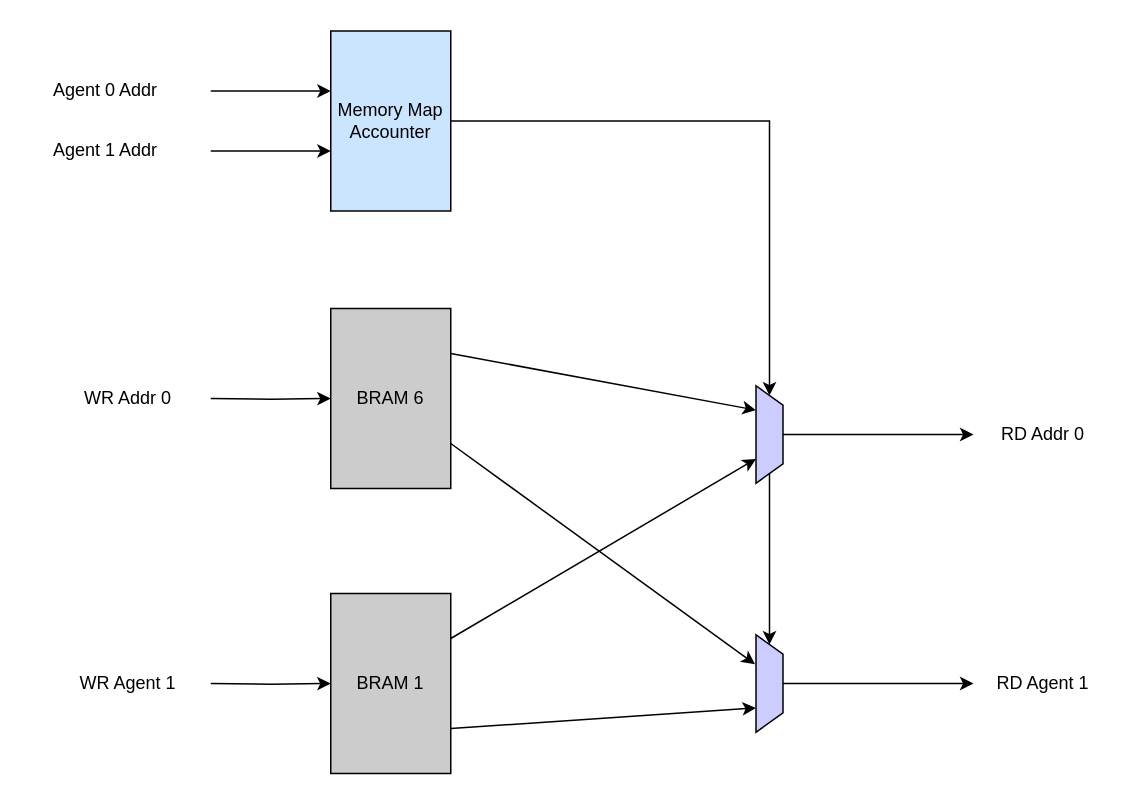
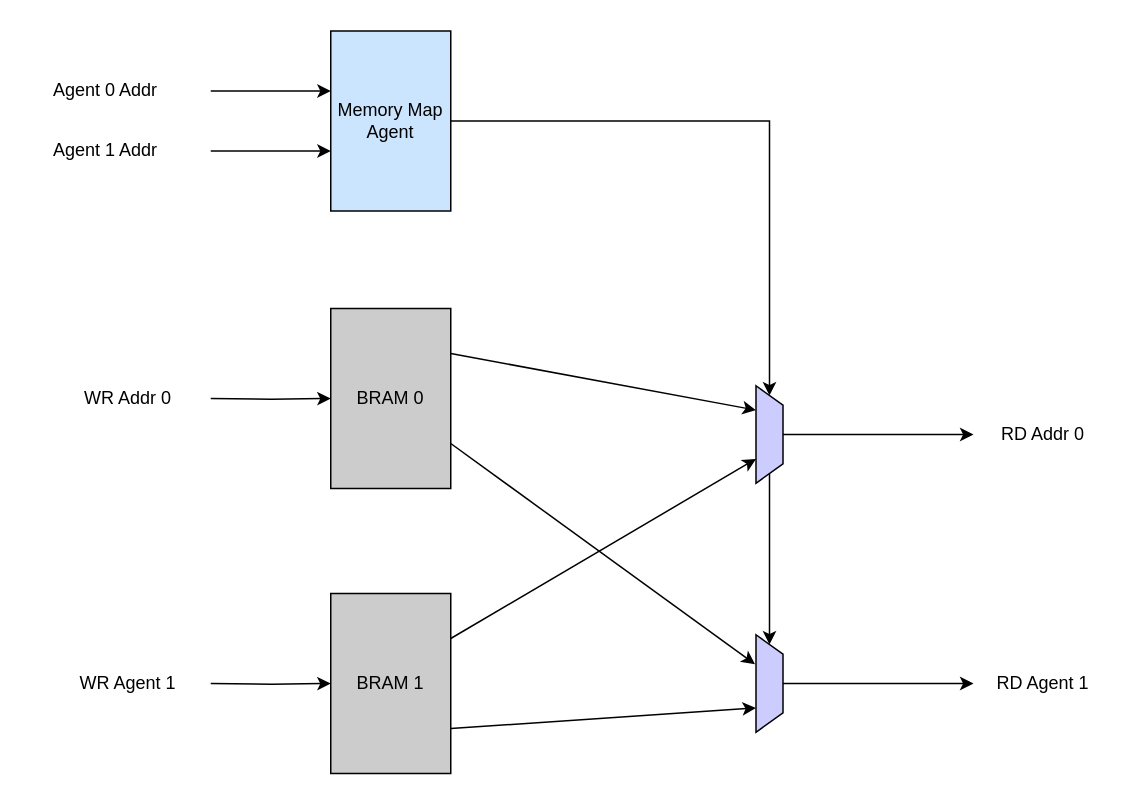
- <mxCell id="20" value="Memory Map Accounter" style="rounded=0;whiteSpace=wrap;html=1;fillColor=#CCE5FF;" vertex="1" parent="1"><mxGeometry x="220" y="20" width="80" height="120" as="geometry" /></mxCell>
+ <mxCell id="20" value="Memory Map Agent" style="rounded=0;whiteSpace=wrap;html=1;fillColor=#CCE5FF;" vertex="1" parent="1"><mxGeometry x="220" y="20" width="80" height="120" as="geometry" /></mxCell>
- <mxCell id="5" value="BRAM 6" style="rounded=0;whiteSpace=wrap;html=1;fillColor=#CCCCCC;" vertex="1" parent="1"><mxGeometry x="220" y="205" width="80" height="120" as="geometry" /></mxCell>
+ <mxCell id="5" value="BRAM 0" style="rounded=0;whiteSpace=wrap;html=1;fillColor=#CCCCCC;" vertex="1" parent="1"><mxGeometry x="220" y="205" width="80" height="120" as="geometry" /></mxCell>
